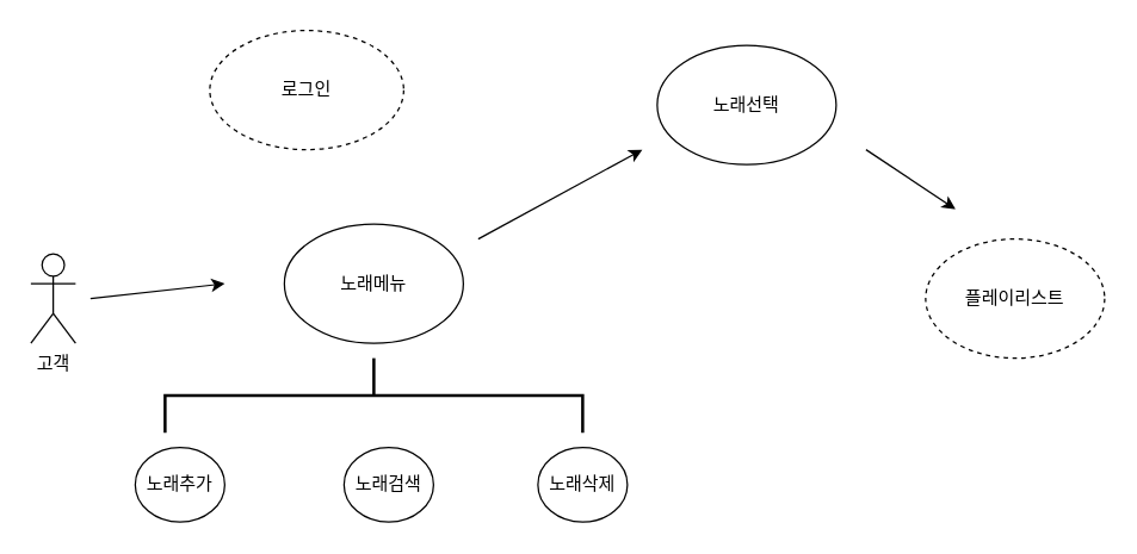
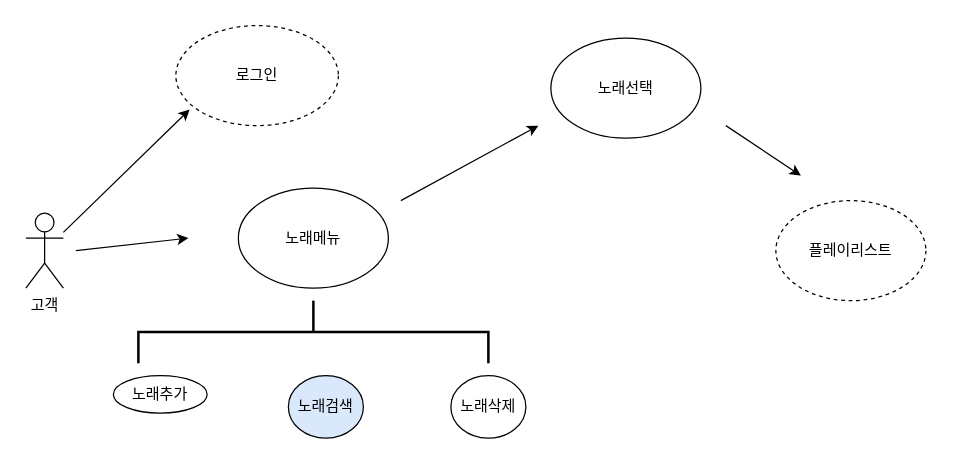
+ <mxCell id="4" value="" style="endArrow=classic;html=1;rounded=0;entryX=0.085;entryY=0.838;entryDx=0;entryDy=0;entryPerimeter=0;" edge="1" parent="1" source="2" target="3"><mxGeometry width="50" height="50" relative="1" as="geometry"><mxPoint x="140" y="190" as="sourcePoint" /><mxPoint x="190" y="140" as="targetPoint" /></mxGeometry></mxCell>
- <mxCell id="7" value="노래추가" style="ellipse;whiteSpace=wrap;html=1;" vertex="1" parent="1"><mxGeometry x="90" y="300" width="60" height="50" as="geometry" /></mxCell>
+ <mxCell id="7" value="노래추가" style="ellipse;whiteSpace=wrap;html=1;" vertex="1" parent="1"><mxGeometry x="90" y="300" width="75" height="30" as="geometry" /></mxCell>
- <mxCell id="8" value="노래검색" style="ellipse;whiteSpace=wrap;html=1;" vertex="1" parent="1"><mxGeometry x="230" y="300" width="60" height="50" as="geometry" /></mxCell>
+ <mxCell id="8" value="노래검색" style="ellipse;whiteSpace=wrap;html=1;fillColor=#dae8fc;" vertex="1" parent="1"><mxGeometry x="230" y="300" width="60" height="50" as="geometry" /></mxCell>
